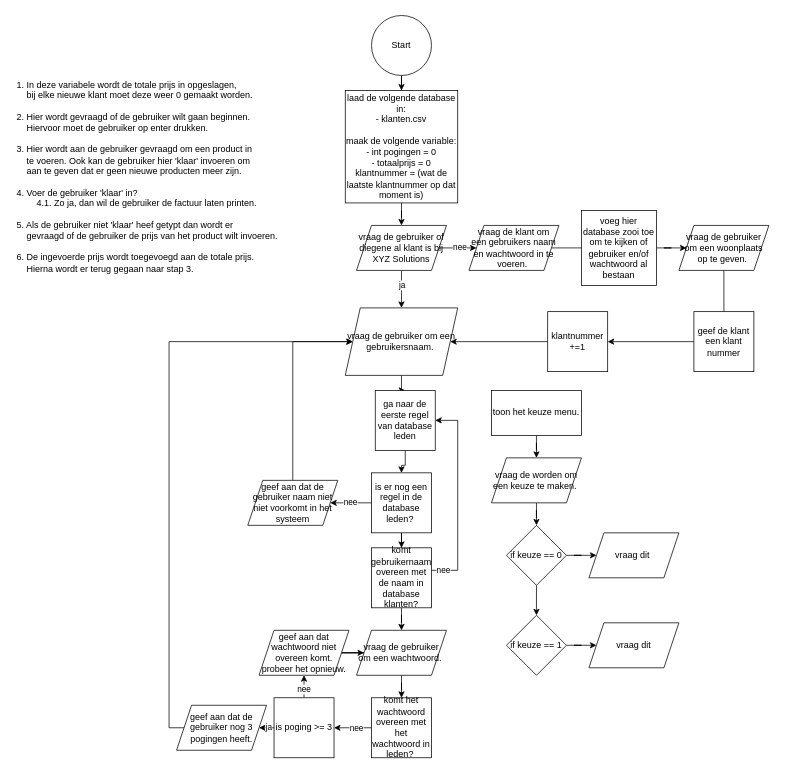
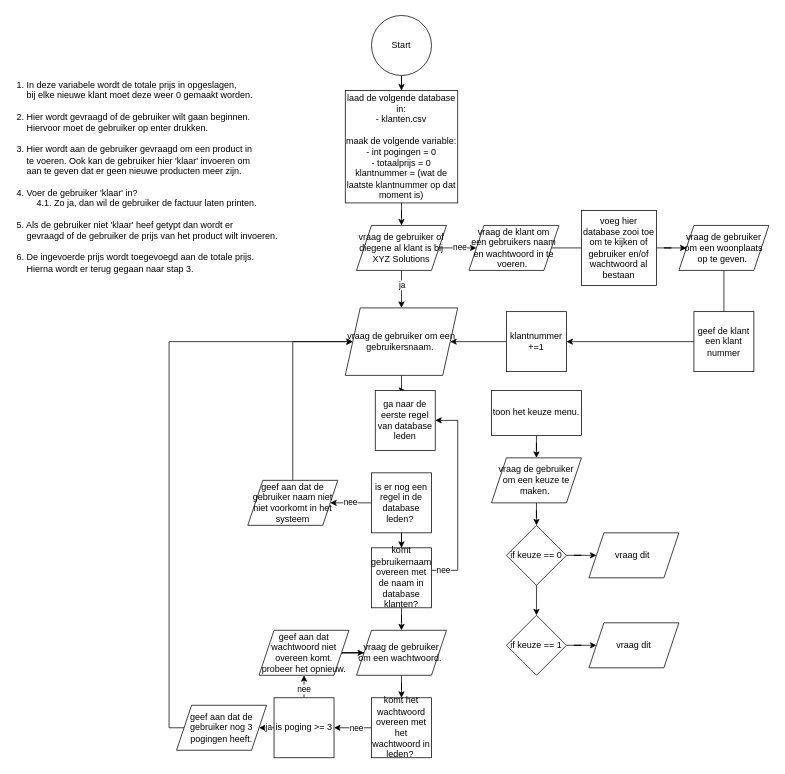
- <mxCell id="59" value="klantnummer +=1" style="whiteSpace=wrap;html=1;aspect=fixed;shadow=0;strokeColor=#000000;fillColor=#FFFFFF;" vertex="1" parent="1"><mxGeometry x="730" y="415" width="80" height="80" as="geometry" /></mxCell>
+ <mxCell id="59" value="klantnummer +=1" style="whiteSpace=wrap;html=1;aspect=fixed;shadow=0;strokeColor=#000000;fillColor=#FFFFFF;" vertex="1" parent="1"><mxGeometry x="675" y="415" width="80" height="80" as="geometry" /></mxCell>
- <mxCell id="9" value="" style="edgeStyle=orthogonalEdgeStyle;rounded=0;orthogonalLoop=1;jettySize=auto;html=1;" edge="1" parent="1" source="10" target="13"><mxGeometry relative="1" as="geometry" /></mxCell>
- <mxCell id="46" value="vraag de worden om een keuze te maken.&amp;nbsp;" style="shape=parallelogram;perimeter=parallelogramPerimeter;whiteSpace=wrap;html=1;fixedSize=1;shadow=0;fillColor=#FFFFFF;" vertex="1" parent="1"><mxGeometry x="655" y="610" width="120" height="60" as="geometry" /></mxCell>
+ <mxCell id="46" value="vraag de gebruiker om een keuze te maken.&amp;nbsp;" style="shape=parallelogram;perimeter=parallelogramPerimeter;whiteSpace=wrap;html=1;fixedSize=1;shadow=0;fillColor=#FFFFFF;" vertex="1" parent="1"><mxGeometry x="655" y="610" width="120" height="60" as="geometry" /></mxCell>
